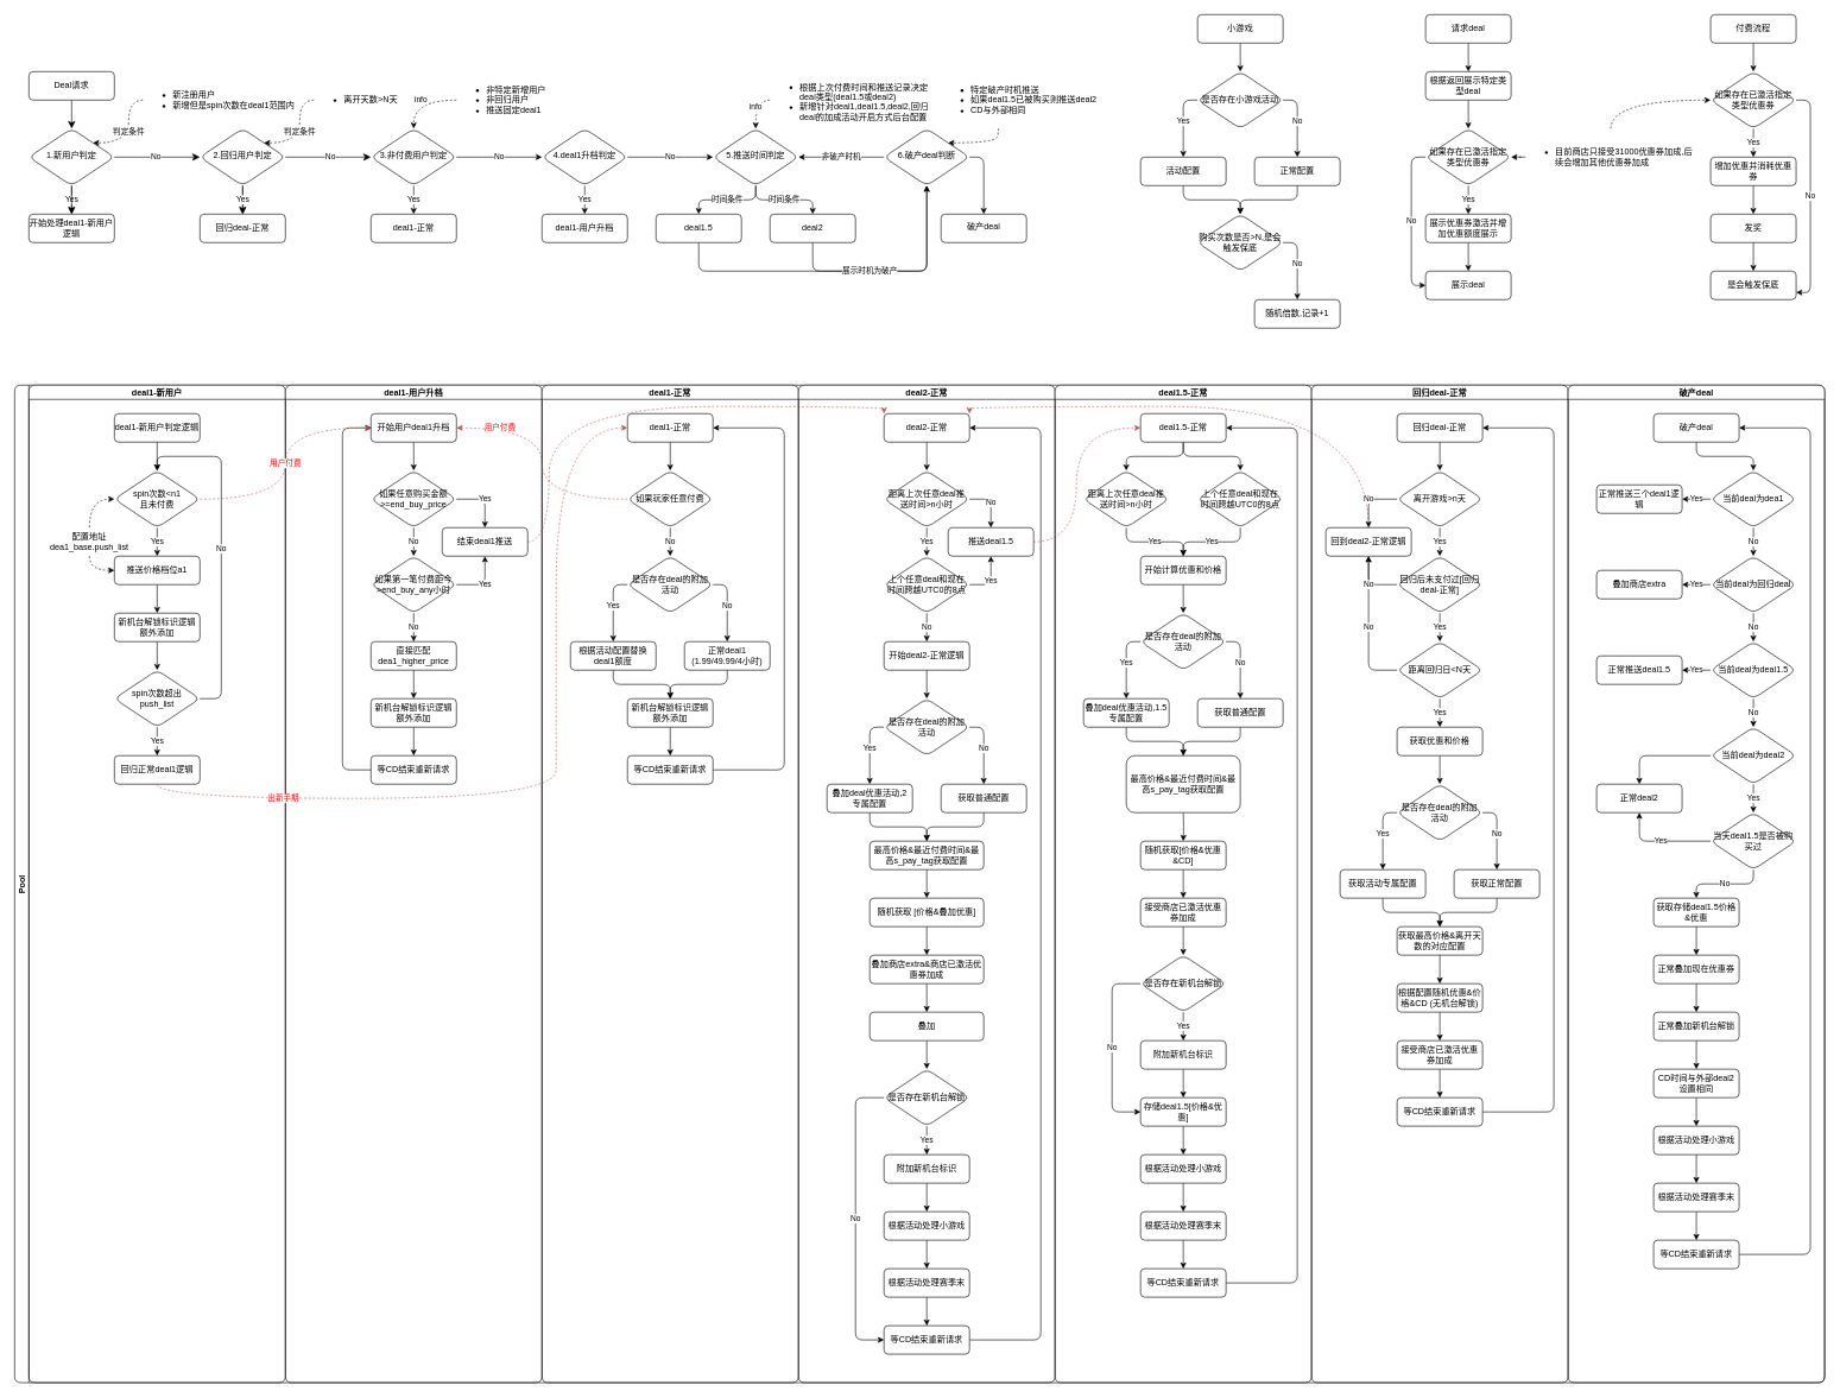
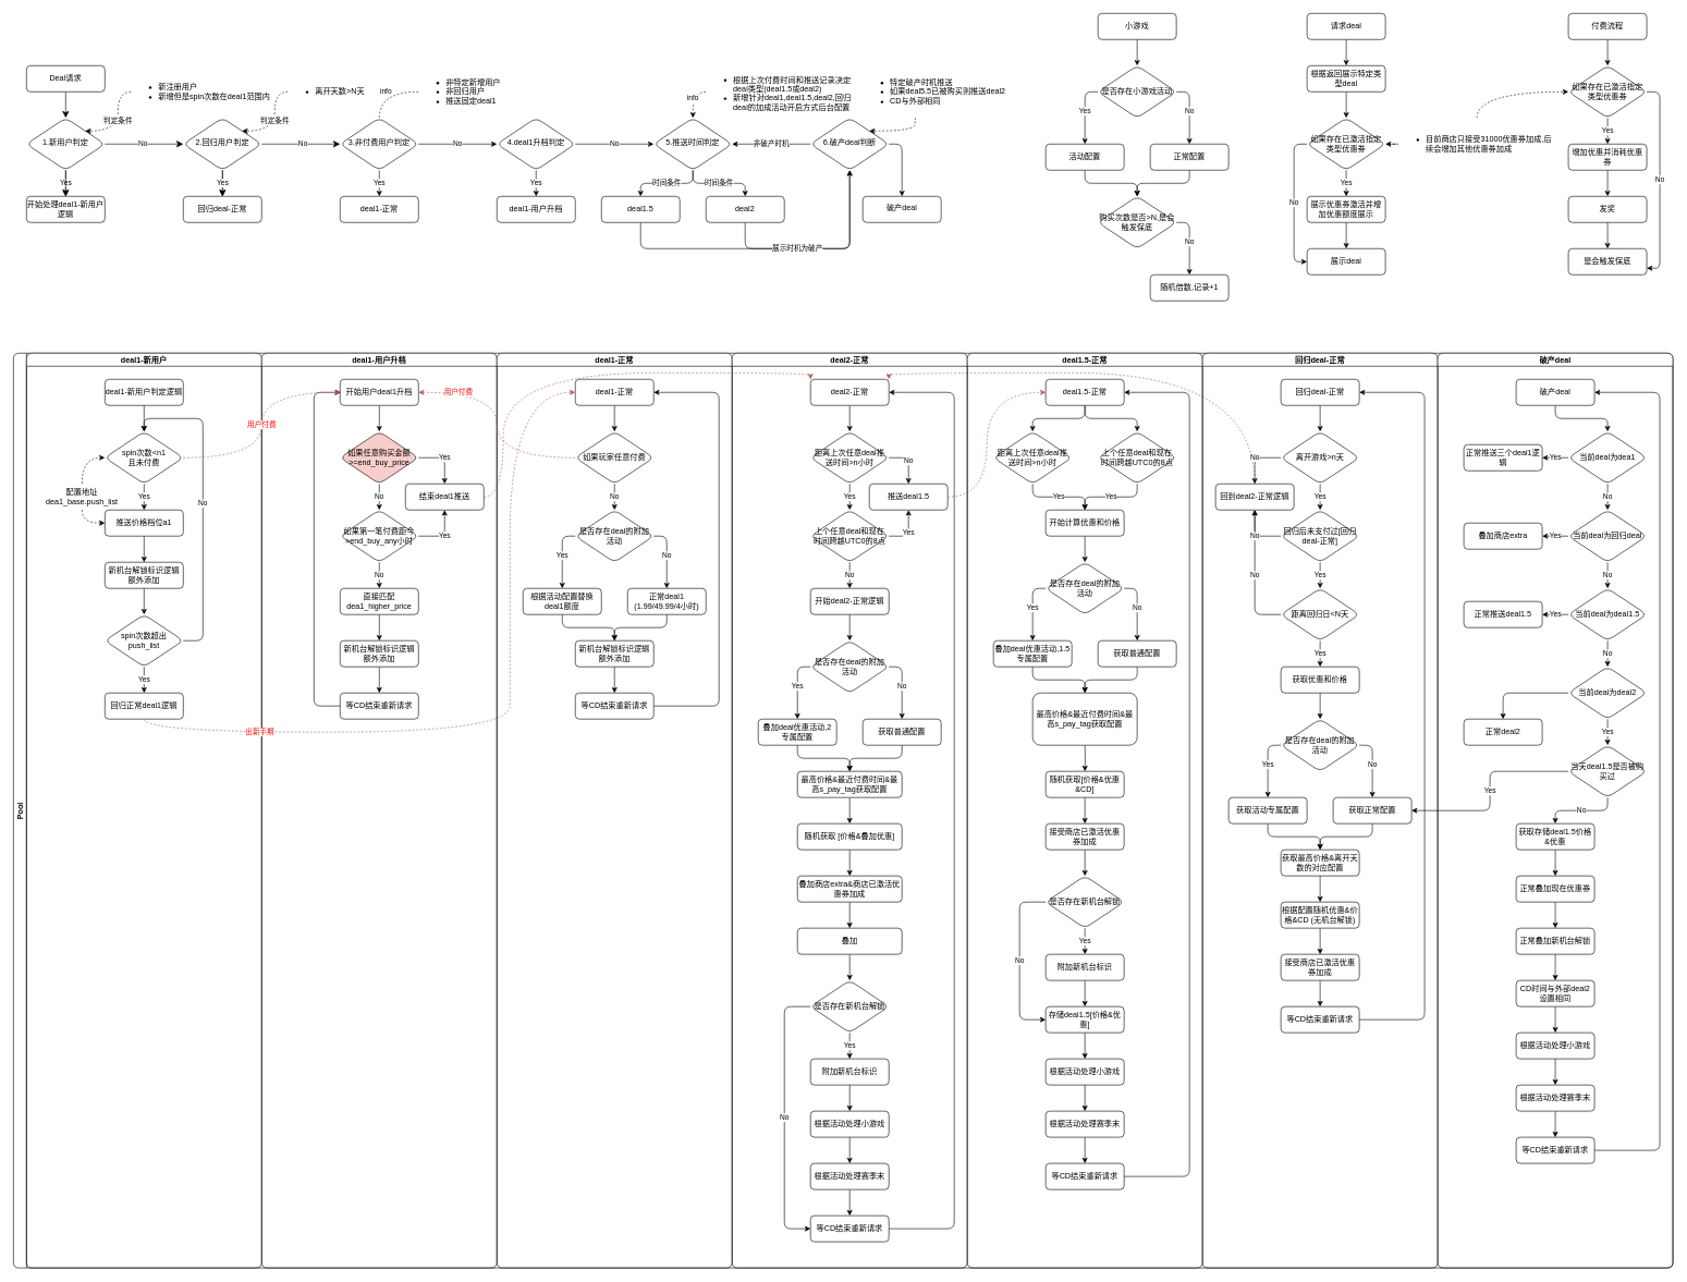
- <mxCell id="235" value="&lt;ul&gt;&lt;li&gt;特定破产时机推送&lt;/li&gt;&lt;li&gt;如果deal1.5已被购买则推送deal2&lt;/li&gt;&lt;li&gt;CD与外部相同&lt;/li&gt;&lt;/ul&gt;" style="text;strokeColor=none;fillColor=none;html=1;whiteSpace=wrap;verticalAlign=middle;overflow=hidden;rounded=1;" parent="1" vertex="1"><mxGeometry x="1320" y="100" width="240" height="80" as="geometry" /></mxCell>
+ <mxCell id="235" value="&lt;ul&gt;&lt;li&gt;特定破产时机推送&lt;/li&gt;&lt;li&gt;如果deal5.5已被购买则推送deal2&lt;/li&gt;&lt;li&gt;CD与外部相同&lt;/li&gt;&lt;/ul&gt;" style="text;strokeColor=none;fillColor=none;html=1;whiteSpace=wrap;verticalAlign=middle;overflow=hidden;rounded=1;" parent="1" vertex="1"><mxGeometry x="1320" y="100" width="240" height="80" as="geometry" /></mxCell>
- <mxCell id="233" value="info" style="edgeStyle=orthogonalEdgeStyle;orthogonalLoop=1;jettySize=auto;html=1;dashed=1;curved=1;exitX=0;exitY=0.5;exitDx=0;exitDy=0;entryX=0.5;entryY=0;entryDx=0;entryDy=0;rounded=1;" parent="1" source="232" target="13" edge="1"><mxGeometry relative="1" as="geometry"><mxPoint x="580" y="180" as="targetPoint" /><mxPoint x="650" y="130" as="sourcePoint" /></mxGeometry></mxCell>
+ <mxCell id="233" value="info" style="edgeStyle=orthogonalEdgeStyle;orthogonalLoop=1;jettySize=auto;html=1;dashed=1;curved=1;exitX=0;exitY=0.5;exitDx=0;exitDy=0;entryX=0.5;entryY=0;entryDx=0;entryDy=0;rounded=1;endArrow=none;" parent="1" source="232" target="13" edge="1"><mxGeometry relative="1" as="geometry"><mxPoint x="580" y="180" as="targetPoint" /><mxPoint x="650" y="130" as="sourcePoint" /></mxGeometry></mxCell>
- <mxCell id="53" value="如果任意购买金额&amp;gt;=end_buy_price" style="rhombus;whiteSpace=wrap;html=1;rounded=1;" parent="48" vertex="1"><mxGeometry x="120" y="120" width="120" height="80" as="geometry" /></mxCell>
+ <mxCell id="53" value="如果任意购买金额&amp;gt;=end_buy_price" style="rhombus;whiteSpace=wrap;html=1;rounded=1;fillColor=#f8cecc;" parent="48" vertex="1"><mxGeometry x="120" y="120" width="120" height="80" as="geometry" /></mxCell>
- <mxCell id="211" value="Yes" style="edgeStyle=orthogonalEdgeStyle;rounded=1;orthogonalLoop=1;jettySize=auto;html=1;entryX=0.5;entryY=1;entryDx=0;entryDy=0;" parent="190" source="212" target="221" edge="1"><mxGeometry relative="1" as="geometry" /></mxCell>
+ <mxCell id="211" value="Yes" style="edgeStyle=orthogonalEdgeStyle;rounded=1;orthogonalLoop=1;jettySize=auto;html=1;" parent="190" source="212" target="189" edge="1"><mxGeometry relative="1" as="geometry" /></mxCell>
